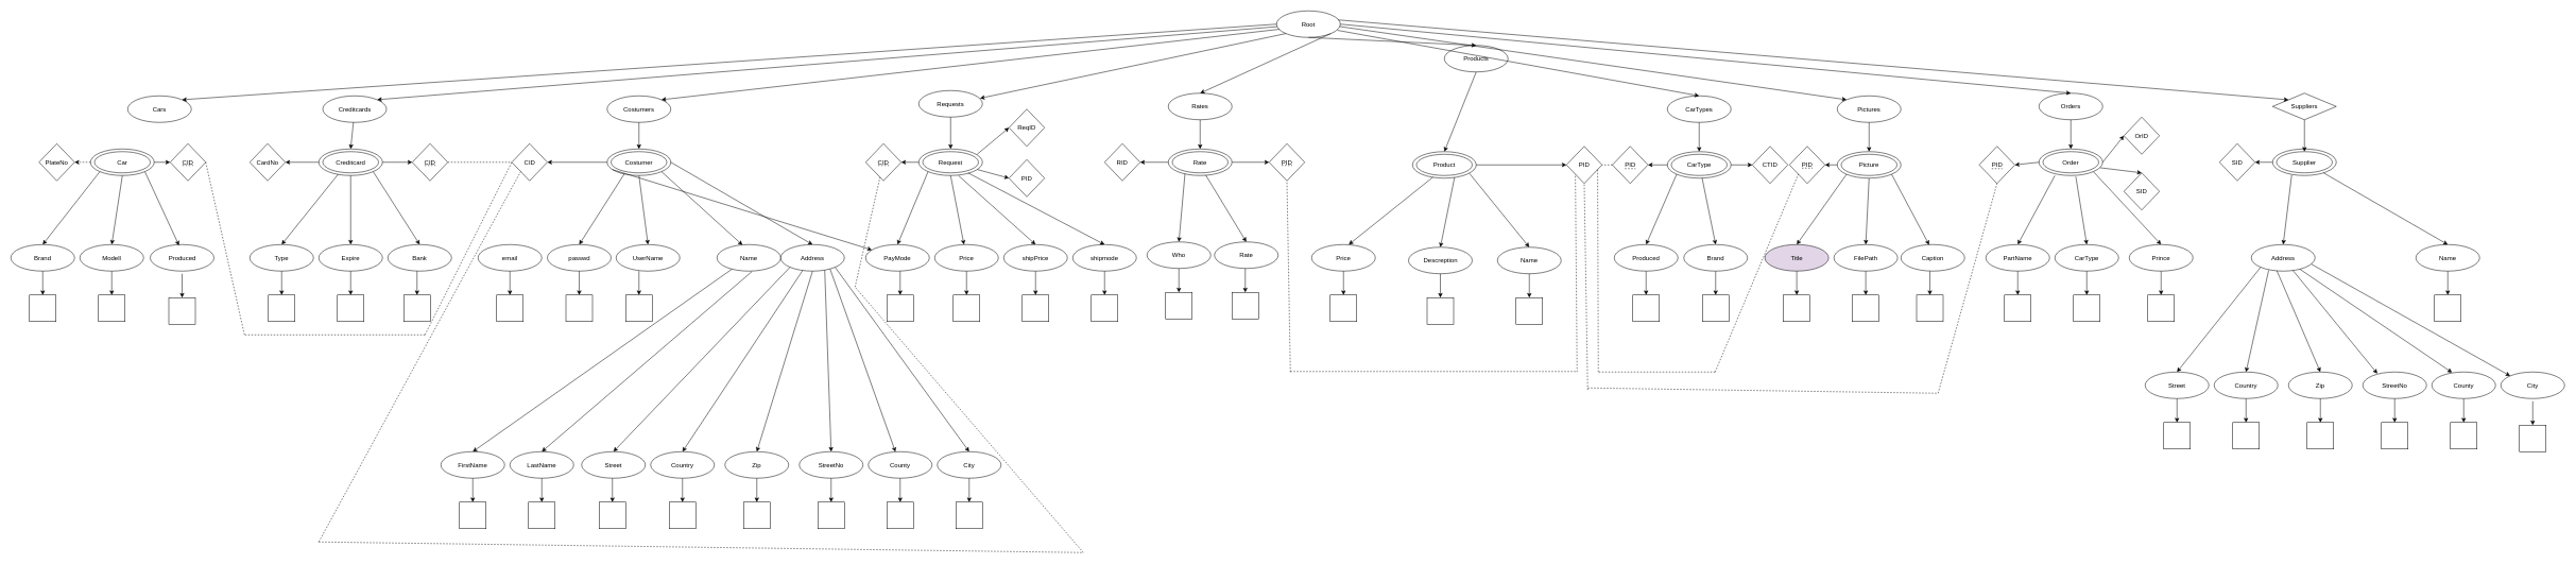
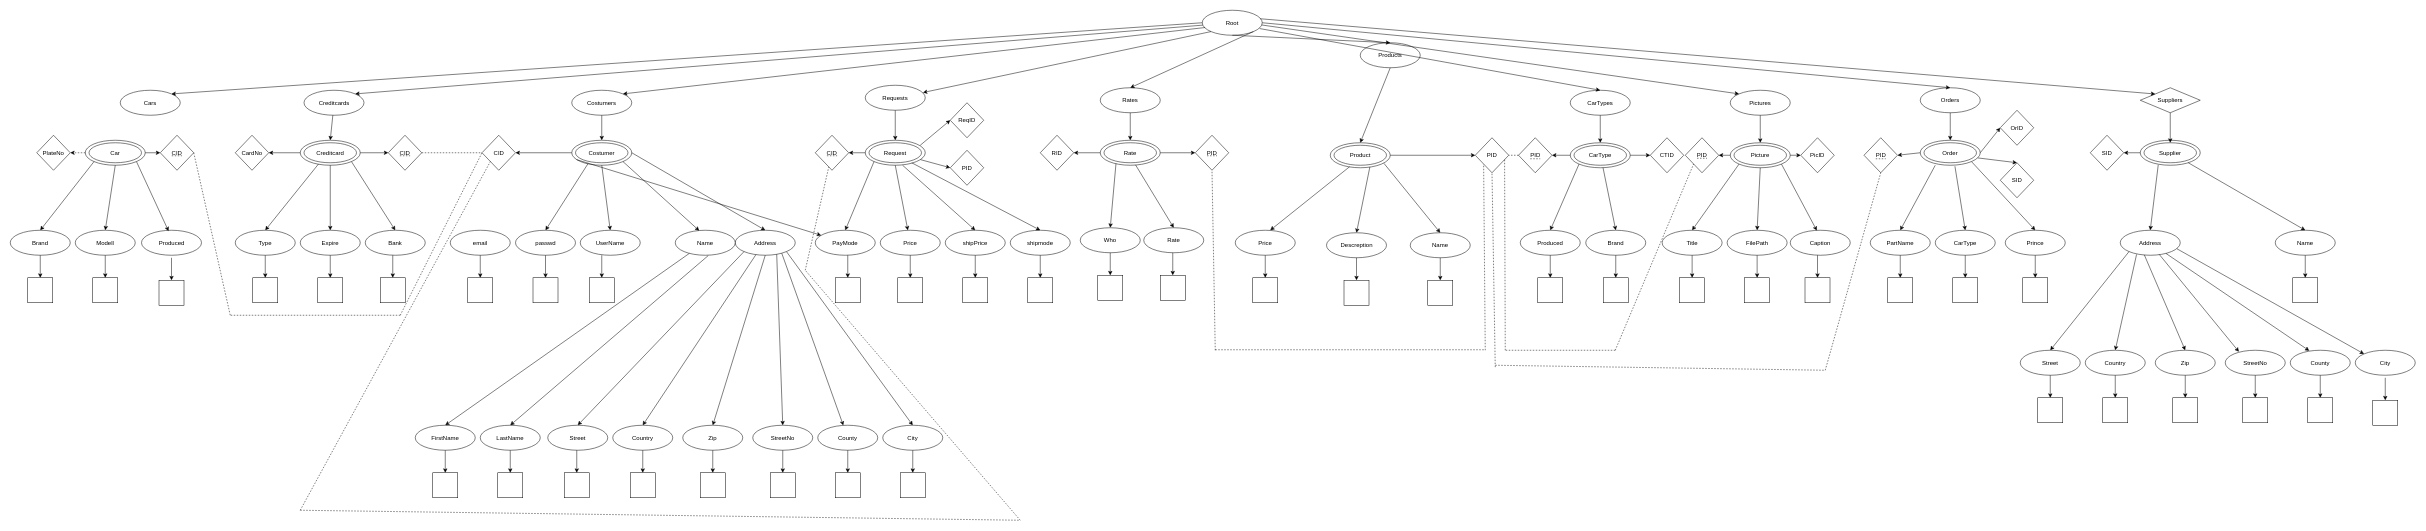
+ <mxCell id="161" value="" style="endArrow=classic;html=1;rounded=0;entryX=0;entryY=0.5;entryDx=0;entryDy=0;exitX=1;exitY=0.5;exitDx=0;exitDy=0;" edge="1" parent="1" source="67" target="69"><mxGeometry width="50" height="50" relative="1" as="geometry"><mxPoint x="3420" y="470" as="sourcePoint" /><mxPoint x="3470" y="420" as="targetPoint" /></mxGeometry></mxCell>
+ <mxCell id="69" value="PicID" style="rhombus;whiteSpace=wrap;html=1;fillColor=none;" vertex="1" parent="1"><mxGeometry x="3601" y="275" width="67" height="70" as="geometry" /></mxCell>
- <mxCell id="71" value="Title" style="ellipse;whiteSpace=wrap;html=1;fillColor=#e1d5e7;" vertex="1" parent="1"><mxGeometry x="3323.75" y="460" width="120" height="50" as="geometry" /></mxCell>
+ <mxCell id="71" value="Title" style="ellipse;whiteSpace=wrap;html=1;" vertex="1" parent="1"><mxGeometry x="3323.75" y="460" width="120" height="50" as="geometry" /></mxCell>
